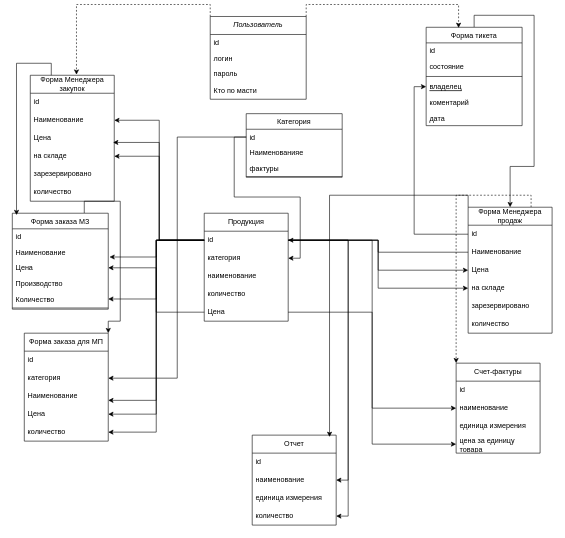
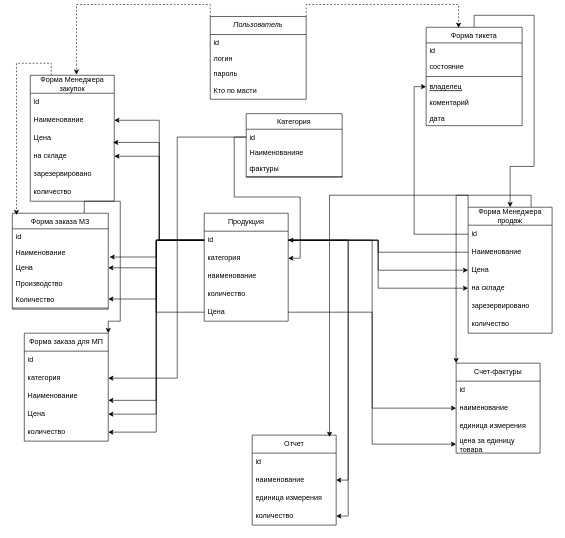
- <mxCell id="87" style="edgeStyle=orthogonalEdgeStyle;rounded=0;orthogonalLoop=1;jettySize=auto;html=1;exitX=0.25;exitY=0;exitDx=0;exitDy=0;entryX=0.044;entryY=0.019;entryDx=0;entryDy=0;entryPerimeter=0;" edge="1" parent="1" source="29" target="22"><mxGeometry relative="1" as="geometry" /></mxCell>
+ <mxCell id="87" style="edgeStyle=orthogonalEdgeStyle;rounded=0;orthogonalLoop=1;jettySize=auto;html=1;exitX=0.25;exitY=0;exitDx=0;exitDy=0;entryX=0.044;entryY=0.019;entryDx=0;entryDy=0;entryPerimeter=0;dashed=1;" edge="1" parent="1" source="29" target="22"><mxGeometry relative="1" as="geometry" /></mxCell>
- <mxCell id="36" style="edgeStyle=orthogonalEdgeStyle;rounded=0;orthogonalLoop=1;jettySize=auto;html=1;exitX=0.75;exitY=0;exitDx=0;exitDy=0;entryX=0;entryY=0;entryDx=0;entryDy=0;dashed=1;" edge="1" parent="1" source="37" target="50"><mxGeometry relative="1" as="geometry" /></mxCell>
+ <mxCell id="36" style="edgeStyle=orthogonalEdgeStyle;rounded=0;orthogonalLoop=1;jettySize=auto;html=1;exitX=0.75;exitY=0;exitDx=0;exitDy=0;entryX=0;entryY=0;entryDx=0;entryDy=0;" edge="1" parent="1" source="37" target="50"><mxGeometry relative="1" as="geometry" /></mxCell>
